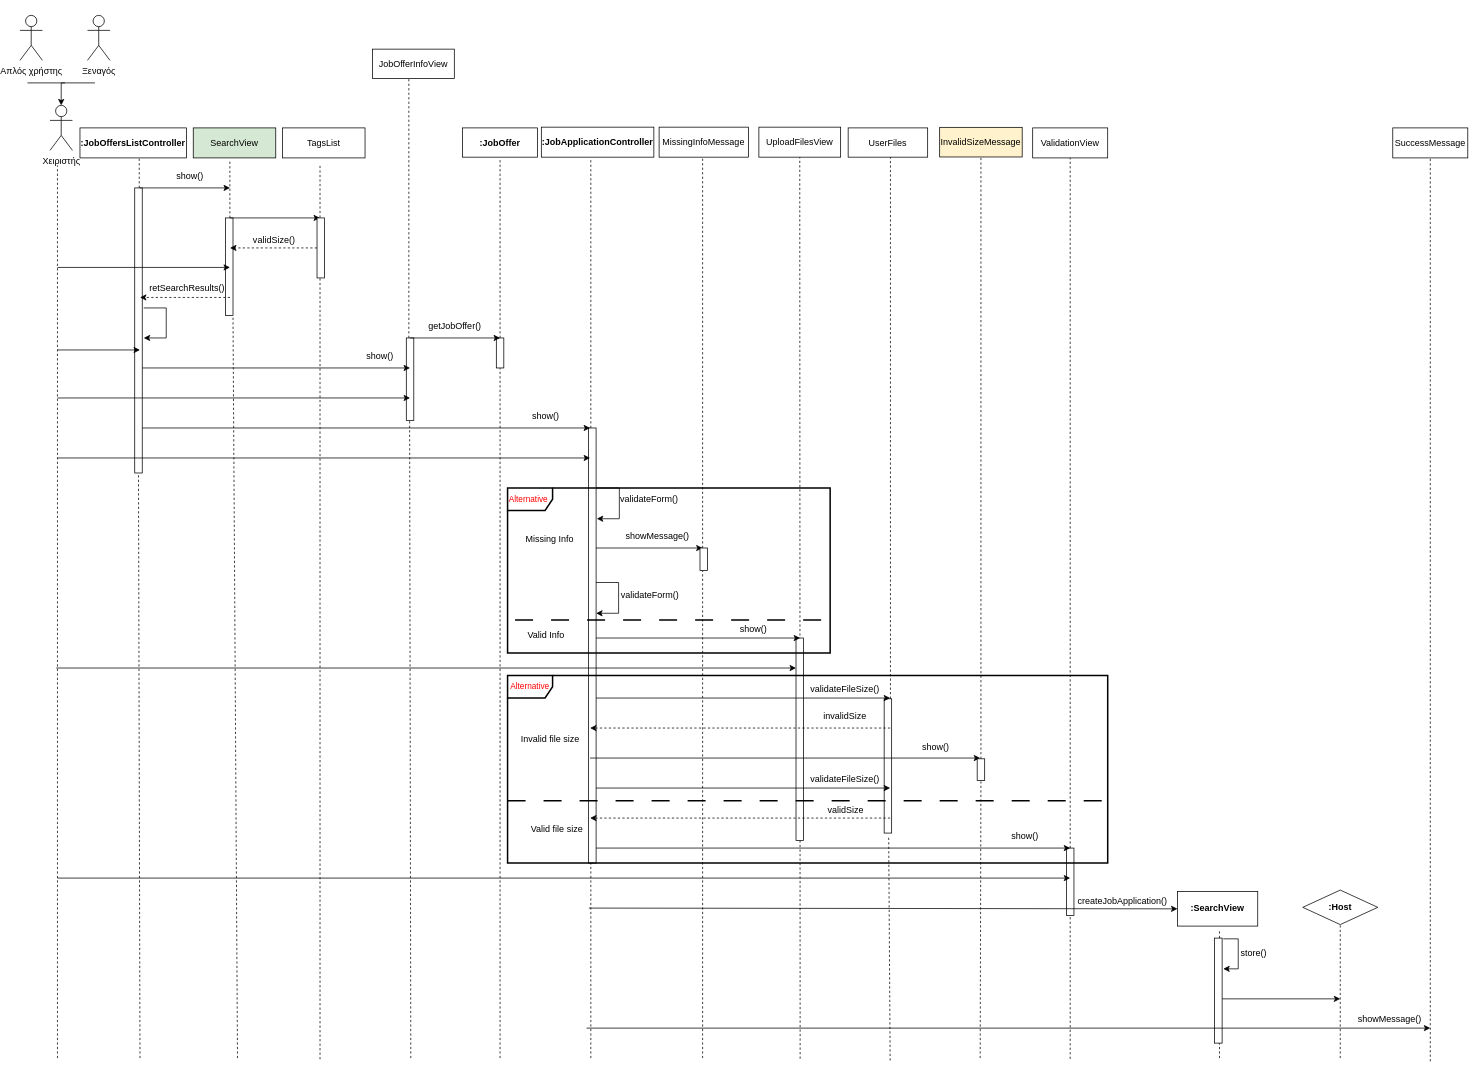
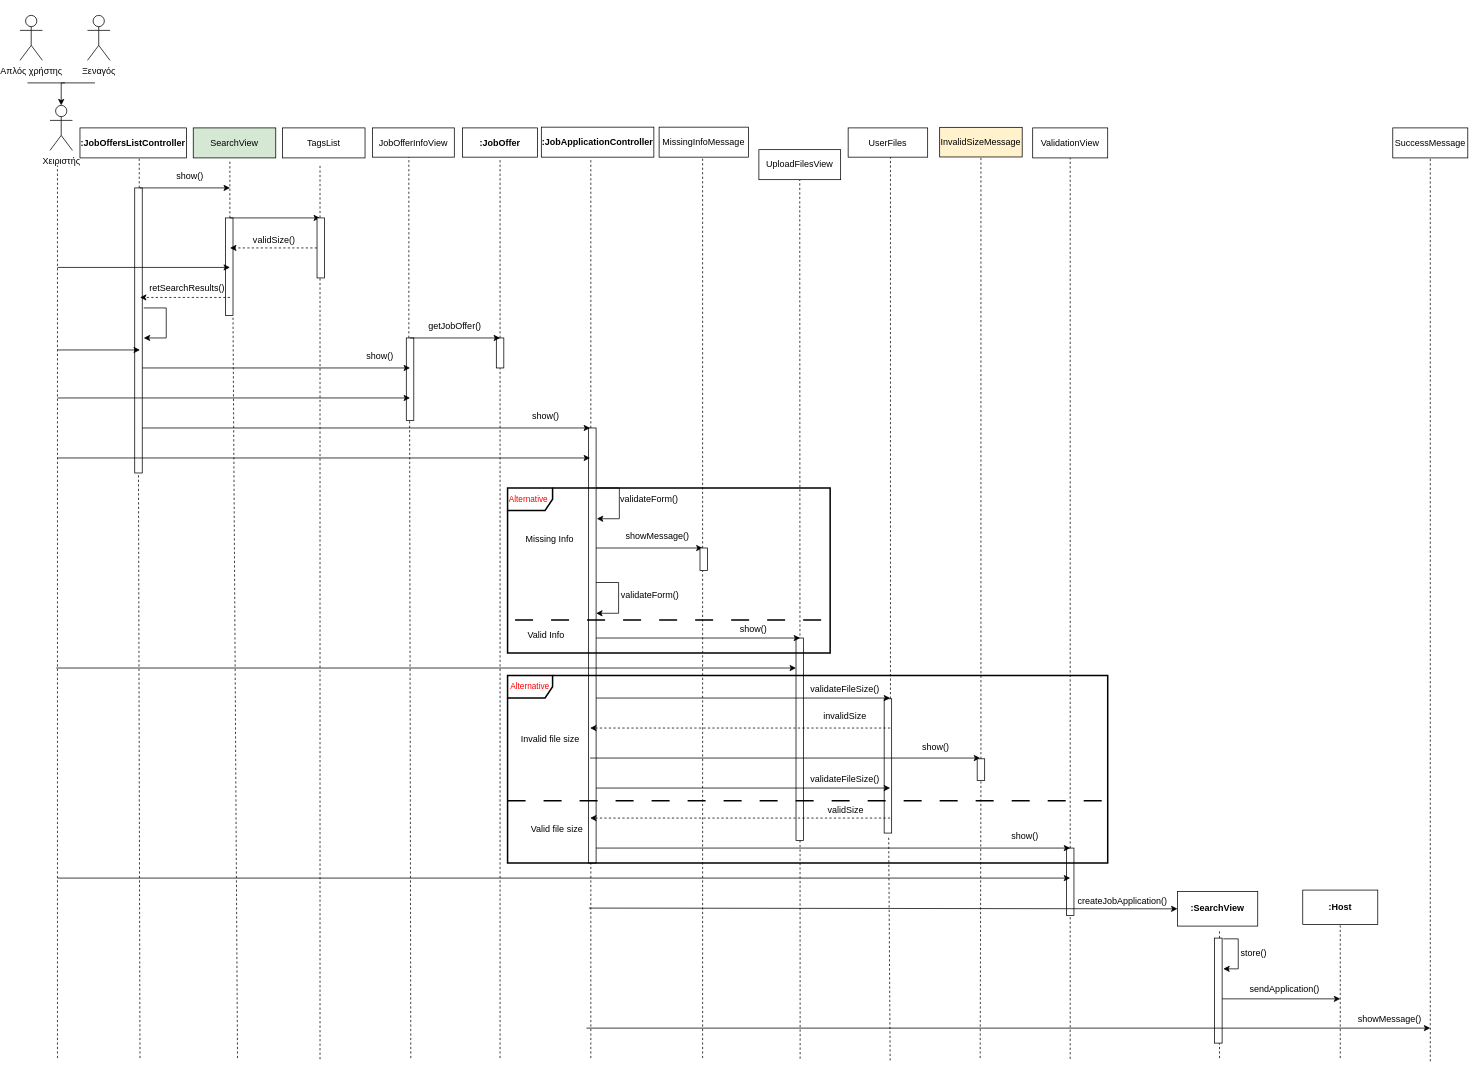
- <mxCell id="38" value="JobOfferInfoView" style="html=1;whiteSpace=wrap;" parent="1" vertex="1"><mxGeometry x="490" y="65" width="109" height="39" as="geometry" /></mxCell>
+ <mxCell id="38" value="JobOfferInfoView" style="html=1;whiteSpace=wrap;" parent="1" vertex="1"><mxGeometry x="490" y="170" width="109" height="39" as="geometry" /></mxCell>
- <mxCell id="26" value="UploadFilesView" style="html=1;whiteSpace=wrap;" parent="1" vertex="1"><mxGeometry x="1005" y="169" width="109" height="40" as="geometry" /></mxCell>
+ <mxCell id="26" value="UploadFilesView" style="html=1;whiteSpace=wrap;" parent="1" vertex="1"><mxGeometry x="1005" y="199" width="109" height="40" as="geometry" /></mxCell>
- <mxCell id="89" value="&lt;b&gt;:Host&lt;/b&gt;" style="rhombus;html=1;whiteSpace=wrap;" parent="1" vertex="1"><mxGeometry x="1730" y="1186" width="100" height="46" as="geometry" /></mxCell>
+ <mxCell id="89" value="&lt;b&gt;:Host&lt;/b&gt;" style="html=1;whiteSpace=wrap;" parent="1" vertex="1"><mxGeometry x="1730" y="1186" width="100" height="46" as="geometry" /></mxCell>
+ <mxCell id="34" value="sendApplication()" style="text;html=1;strokeColor=none;fillColor=none;align=center;verticalAlign=middle;whiteSpace=wrap;rounded=0;" parent="1" vertex="1"><mxGeometry x="1676" y="1303" width="60" height="30" as="geometry" /></mxCell>
